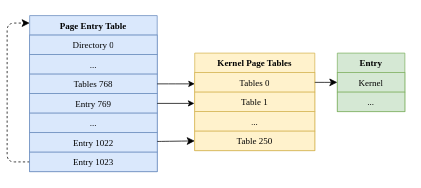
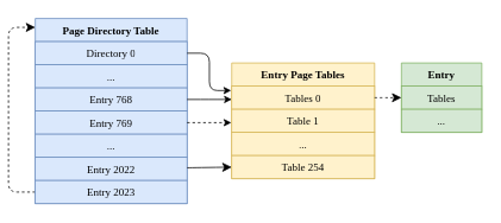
- <mxCell id="2" value="Page Entry Table" style="swimlane;fontStyle=1;align=center;verticalAlign=top;childLayout=stackLayout;horizontal=1;startSize=26;horizontalStack=0;resizeParent=1;resizeParentMax=0;resizeLast=0;collapsible=1;marginBottom=0;whiteSpace=wrap;html=1;fontFamily=Verdana;fillColor=#dae8fc;strokeColor=#6c8ebf;movable=0;resizable=0;rotatable=0;deletable=0;editable=0;connectable=0;" parent="1" vertex="1"><mxGeometry x="20" y="20" width="170" height="208" as="geometry" /></mxCell>
+ <mxCell id="2" value="Page Directory Table" style="swimlane;fontStyle=1;align=center;verticalAlign=top;childLayout=stackLayout;horizontal=1;startSize=26;horizontalStack=0;resizeParent=1;resizeParentMax=0;resizeLast=0;collapsible=1;marginBottom=0;whiteSpace=wrap;html=1;fontFamily=Verdana;fillColor=#dae8fc;strokeColor=#6c8ebf;movable=0;resizable=0;rotatable=0;deletable=0;editable=0;connectable=0;" parent="1" vertex="1"><mxGeometry x="20" y="20" width="170" height="208" as="geometry" /></mxCell>
- <mxCell id="11" value="Kernel Page Tables" style="swimlane;fontStyle=1;align=center;verticalAlign=top;childLayout=stackLayout;horizontal=1;startSize=26;horizontalStack=0;resizeParent=1;resizeParentMax=0;resizeLast=0;collapsible=1;marginBottom=0;whiteSpace=wrap;html=1;fontFamily=Verdana;fillColor=#fff2cc;strokeColor=#d6b656;movable=0;resizable=0;rotatable=0;deletable=0;editable=0;connectable=0;" parent="1" vertex="1"><mxGeometry x="240" y="70" width="160" height="130" as="geometry" /></mxCell>
+ <mxCell id="11" value="Entry Page Tables" style="swimlane;fontStyle=1;align=center;verticalAlign=top;childLayout=stackLayout;horizontal=1;startSize=26;horizontalStack=0;resizeParent=1;resizeParentMax=0;resizeLast=0;collapsible=1;marginBottom=0;whiteSpace=wrap;html=1;fontFamily=Verdana;fillColor=#fff2cc;strokeColor=#d6b656;movable=0;resizable=0;rotatable=0;deletable=0;editable=0;connectable=0;" parent="1" vertex="1"><mxGeometry x="240" y="70" width="160" height="130" as="geometry" /></mxCell>
+ <mxCell id="21" style="edgeStyle=elbowEdgeStyle;html=1;entryX=-0.004;entryY=0.19;entryDx=0;entryDy=0;entryPerimeter=0;movable=0;resizable=0;rotatable=0;deletable=0;editable=0;connectable=0;" edge="1" parent="1" source="3" target="12"><mxGeometry relative="1" as="geometry" /></mxCell>
- <mxCell id="20" style="edgeStyle=none;curved=1;rounded=0;orthogonalLoop=1;jettySize=auto;html=1;exitX=1;exitY=0.5;exitDx=0;exitDy=0;entryX=0;entryY=0.5;entryDx=0;entryDy=0;fontSize=12;startSize=8;endSize=8;fontFamily=Verdana;movable=0;resizable=0;rotatable=0;deletable=0;editable=0;connectable=0;" parent="1" source="12" target="16" edge="1"><mxGeometry relative="1" as="geometry" /></mxCell>
+ <mxCell id="20" style="edgeStyle=none;curved=1;rounded=0;orthogonalLoop=1;jettySize=auto;html=1;exitX=1;exitY=0.5;exitDx=0;exitDy=0;entryX=0;entryY=0.5;entryDx=0;entryDy=0;fontSize=12;startSize=8;endSize=8;fontFamily=Verdana;movable=0;resizable=0;rotatable=0;deletable=0;editable=0;connectable=0;dashed=1;" parent="1" source="12" target="16" edge="1"><mxGeometry relative="1" as="geometry" /></mxCell>
- <mxCell id="17" value="Kernel" style="text;strokeColor=#82b366;fillColor=#d5e8d4;align=center;verticalAlign=top;spacingLeft=4;spacingRight=4;overflow=hidden;rotatable=0;points=[[0,0.5],[1,0.5]];portConstraint=eastwest;whiteSpace=wrap;html=1;fontFamily=Verdana;movable=0;resizable=0;deletable=0;editable=0;connectable=0;" parent="16" vertex="1"><mxGeometry y="26" width="90" height="26" as="geometry" /></mxCell>
+ <mxCell id="17" value="Tables" style="text;strokeColor=#82b366;fillColor=#d5e8d4;align=center;verticalAlign=top;spacingLeft=4;spacingRight=4;overflow=hidden;rotatable=0;points=[[0,0.5],[1,0.5]];portConstraint=eastwest;whiteSpace=wrap;html=1;fontFamily=Verdana;movable=0;resizable=0;deletable=0;editable=0;connectable=0;" parent="16" vertex="1"><mxGeometry y="26" width="90" height="26" as="geometry" /></mxCell>
- <mxCell id="5" value="Tables 768" style="text;strokeColor=#6c8ebf;fillColor=#dae8fc;align=center;verticalAlign=top;spacingLeft=4;spacingRight=4;overflow=hidden;rotatable=0;points=[[0,0.5],[1,0.5]];portConstraint=eastwest;whiteSpace=wrap;html=1;fontFamily=Verdana;movable=0;resizable=0;deletable=0;editable=0;connectable=0;" parent="2" vertex="1"><mxGeometry y="78" width="170" height="26" as="geometry" /></mxCell>
+ <mxCell id="5" value="Entry 768" style="text;strokeColor=#6c8ebf;fillColor=#dae8fc;align=center;verticalAlign=top;spacingLeft=4;spacingRight=4;overflow=hidden;rotatable=0;points=[[0,0.5],[1,0.5]];portConstraint=eastwest;whiteSpace=wrap;html=1;fontFamily=Verdana;movable=0;resizable=0;deletable=0;editable=0;connectable=0;" parent="2" vertex="1"><mxGeometry y="78" width="170" height="26" as="geometry" /></mxCell>
- <mxCell id="23" style="edgeStyle=orthogonalEdgeStyle;rounded=1;html=1;entryX=-0.003;entryY=0.578;entryDx=0;entryDy=0;entryPerimeter=0;strokeColor=default;movable=0;resizable=0;rotatable=0;deletable=0;editable=0;connectable=0;" edge="1" parent="1" source="6" target="13"><mxGeometry relative="1" as="geometry" /></mxCell>
+ <mxCell id="23" style="edgeStyle=orthogonalEdgeStyle;rounded=1;html=1;entryX=-0.003;entryY=0.578;entryDx=0;entryDy=0;entryPerimeter=0;strokeColor=default;movable=0;resizable=0;rotatable=0;deletable=0;editable=0;connectable=0;dashed=1;" edge="1" parent="1" source="6" target="13"><mxGeometry relative="1" as="geometry" /></mxCell>
- <mxCell id="15" value="Table 250" style="text;strokeColor=#d6b656;fillColor=#fff2cc;align=center;verticalAlign=top;spacingLeft=4;spacingRight=4;overflow=hidden;rotatable=0;points=[[0,0.5],[1,0.5]];portConstraint=eastwest;whiteSpace=wrap;html=1;fontFamily=Verdana;movable=0;resizable=0;deletable=0;editable=0;connectable=0;" parent="11" vertex="1"><mxGeometry y="104" width="160" height="26" as="geometry" /></mxCell>
+ <mxCell id="15" value="Table 254" style="text;strokeColor=#d6b656;fillColor=#fff2cc;align=center;verticalAlign=top;spacingLeft=4;spacingRight=4;overflow=hidden;rotatable=0;points=[[0,0.5],[1,0.5]];portConstraint=eastwest;whiteSpace=wrap;html=1;fontFamily=Verdana;movable=0;resizable=0;deletable=0;editable=0;connectable=0;" parent="11" vertex="1"><mxGeometry y="104" width="160" height="26" as="geometry" /></mxCell>
- <mxCell id="8" value="Entry 1022" style="text;strokeColor=#6c8ebf;fillColor=#dae8fc;align=center;verticalAlign=top;spacingLeft=4;spacingRight=4;overflow=hidden;rotatable=0;points=[[0,0.5],[1,0.5]];portConstraint=eastwest;whiteSpace=wrap;html=1;fontFamily=Verdana;movable=0;resizable=0;deletable=0;editable=0;connectable=0;" parent="2" vertex="1"><mxGeometry y="156" width="170" height="26" as="geometry" /></mxCell>
+ <mxCell id="8" value="Entry 2022" style="text;strokeColor=#6c8ebf;fillColor=#dae8fc;align=center;verticalAlign=top;spacingLeft=4;spacingRight=4;overflow=hidden;rotatable=0;points=[[0,0.5],[1,0.5]];portConstraint=eastwest;whiteSpace=wrap;html=1;fontFamily=Verdana;movable=0;resizable=0;deletable=0;editable=0;connectable=0;" parent="2" vertex="1"><mxGeometry y="156" width="170" height="26" as="geometry" /></mxCell>
- <mxCell id="10" value="Entry 1023" style="text;strokeColor=#6c8ebf;fillColor=#dae8fc;align=center;verticalAlign=top;spacingLeft=4;spacingRight=4;overflow=hidden;rotatable=0;points=[[0,0.5],[1,0.5]];portConstraint=eastwest;whiteSpace=wrap;html=1;fontFamily=Verdana;movable=0;resizable=0;deletable=0;editable=0;connectable=0;" parent="2" vertex="1"><mxGeometry y="182" width="170" height="26" as="geometry" /></mxCell>
+ <mxCell id="10" value="Entry 2023" style="text;strokeColor=#6c8ebf;fillColor=#dae8fc;align=center;verticalAlign=top;spacingLeft=4;spacingRight=4;overflow=hidden;rotatable=0;points=[[0,0.5],[1,0.5]];portConstraint=eastwest;whiteSpace=wrap;html=1;fontFamily=Verdana;movable=0;resizable=0;deletable=0;editable=0;connectable=0;" parent="2" vertex="1"><mxGeometry y="182" width="170" height="26" as="geometry" /></mxCell>
